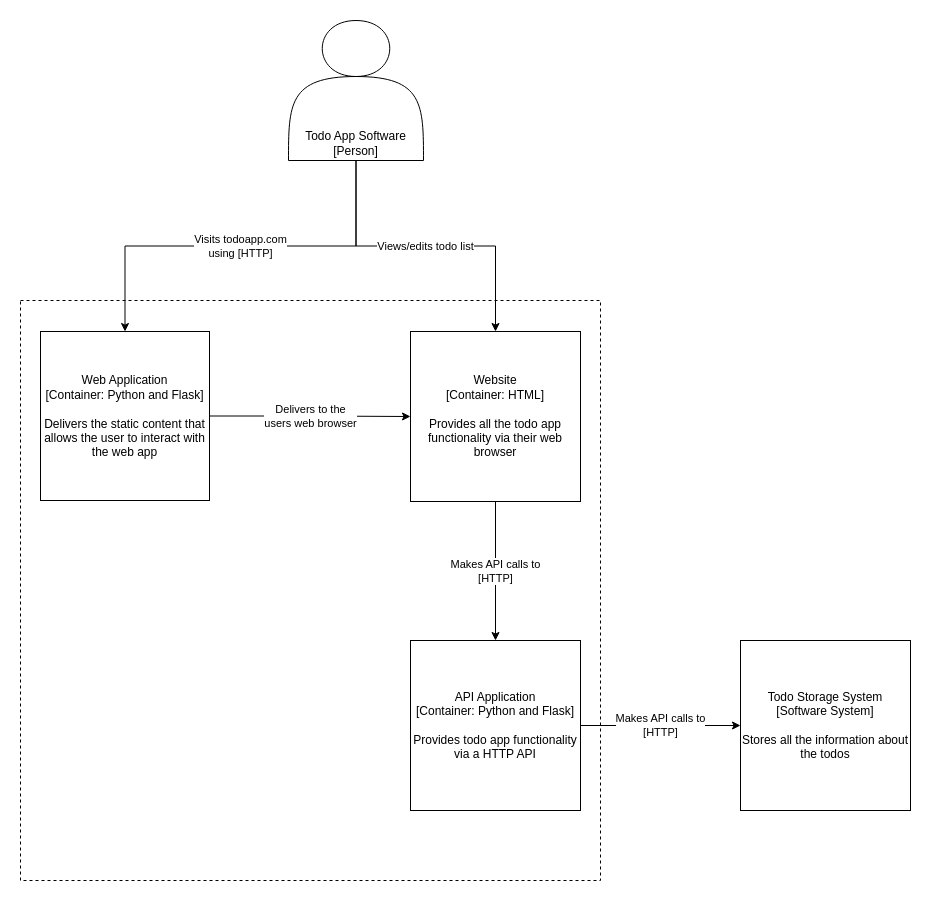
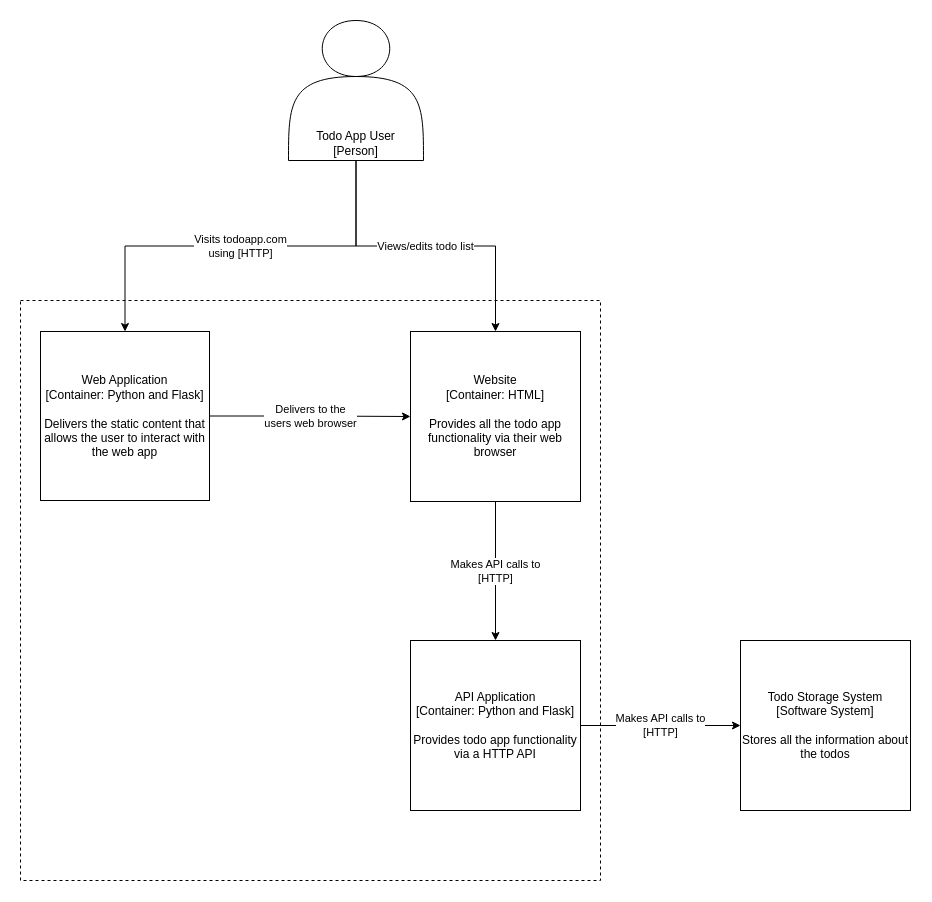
- <mxCell id="7" value="Todo App Software&lt;br&gt;[Person]&lt;br&gt;" style="shape=actor;whiteSpace=wrap;html=1;verticalAlign=bottom;" vertex="1" parent="1"><mxGeometry x="288" y="20" width="135" height="140" as="geometry" /></mxCell>
+ <mxCell id="7" value="Todo App User&lt;br&gt;[Person]&lt;br&gt;" style="shape=actor;whiteSpace=wrap;html=1;verticalAlign=bottom;" vertex="1" parent="1"><mxGeometry x="288" y="20" width="135" height="140" as="geometry" /></mxCell>
